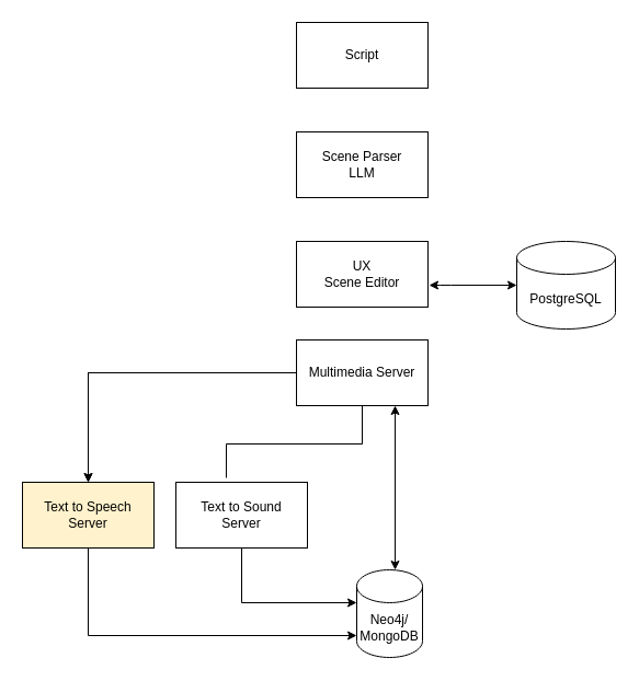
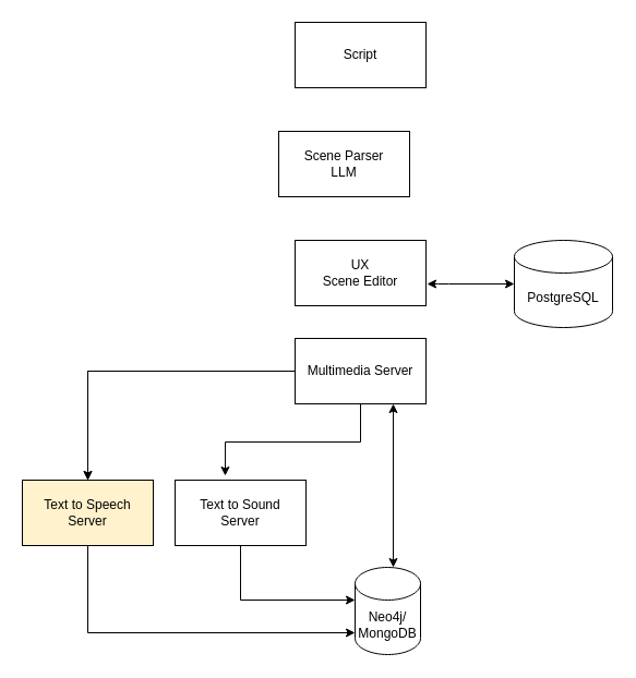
- <mxCell id="3" value="&lt;div&gt;Scene Parser &lt;br&gt;&lt;/div&gt;&lt;div&gt;LLM&lt;br&gt;&lt;/div&gt;" style="rounded=0;whiteSpace=wrap;html=1;" vertex="1" parent="1"><mxGeometry x="270" y="120" width="120" height="60" as="geometry" /></mxCell>
+ <mxCell id="3" value="&lt;div&gt;Scene Parser &lt;br&gt;&lt;/div&gt;&lt;div&gt;LLM&lt;br&gt;&lt;/div&gt;" style="rounded=0;whiteSpace=wrap;html=1;" vertex="1" parent="1"><mxGeometry x="255" y="120" width="120" height="60" as="geometry" /></mxCell>
- <mxCell id="10" style="edgeStyle=orthogonalEdgeStyle;rounded=0;orthogonalLoop=1;jettySize=auto;html=1;entryX=0.383;entryY=-0.067;entryDx=0;entryDy=0;entryPerimeter=0;endArrow=none;" edge="1" parent="1" source="9" target="5"><mxGeometry relative="1" as="geometry" /></mxCell>
+ <mxCell id="10" style="edgeStyle=orthogonalEdgeStyle;rounded=0;orthogonalLoop=1;jettySize=auto;html=1;entryX=0.383;entryY=-0.067;entryDx=0;entryDy=0;entryPerimeter=0;" edge="1" parent="1" source="9" target="5"><mxGeometry relative="1" as="geometry" /></mxCell>
